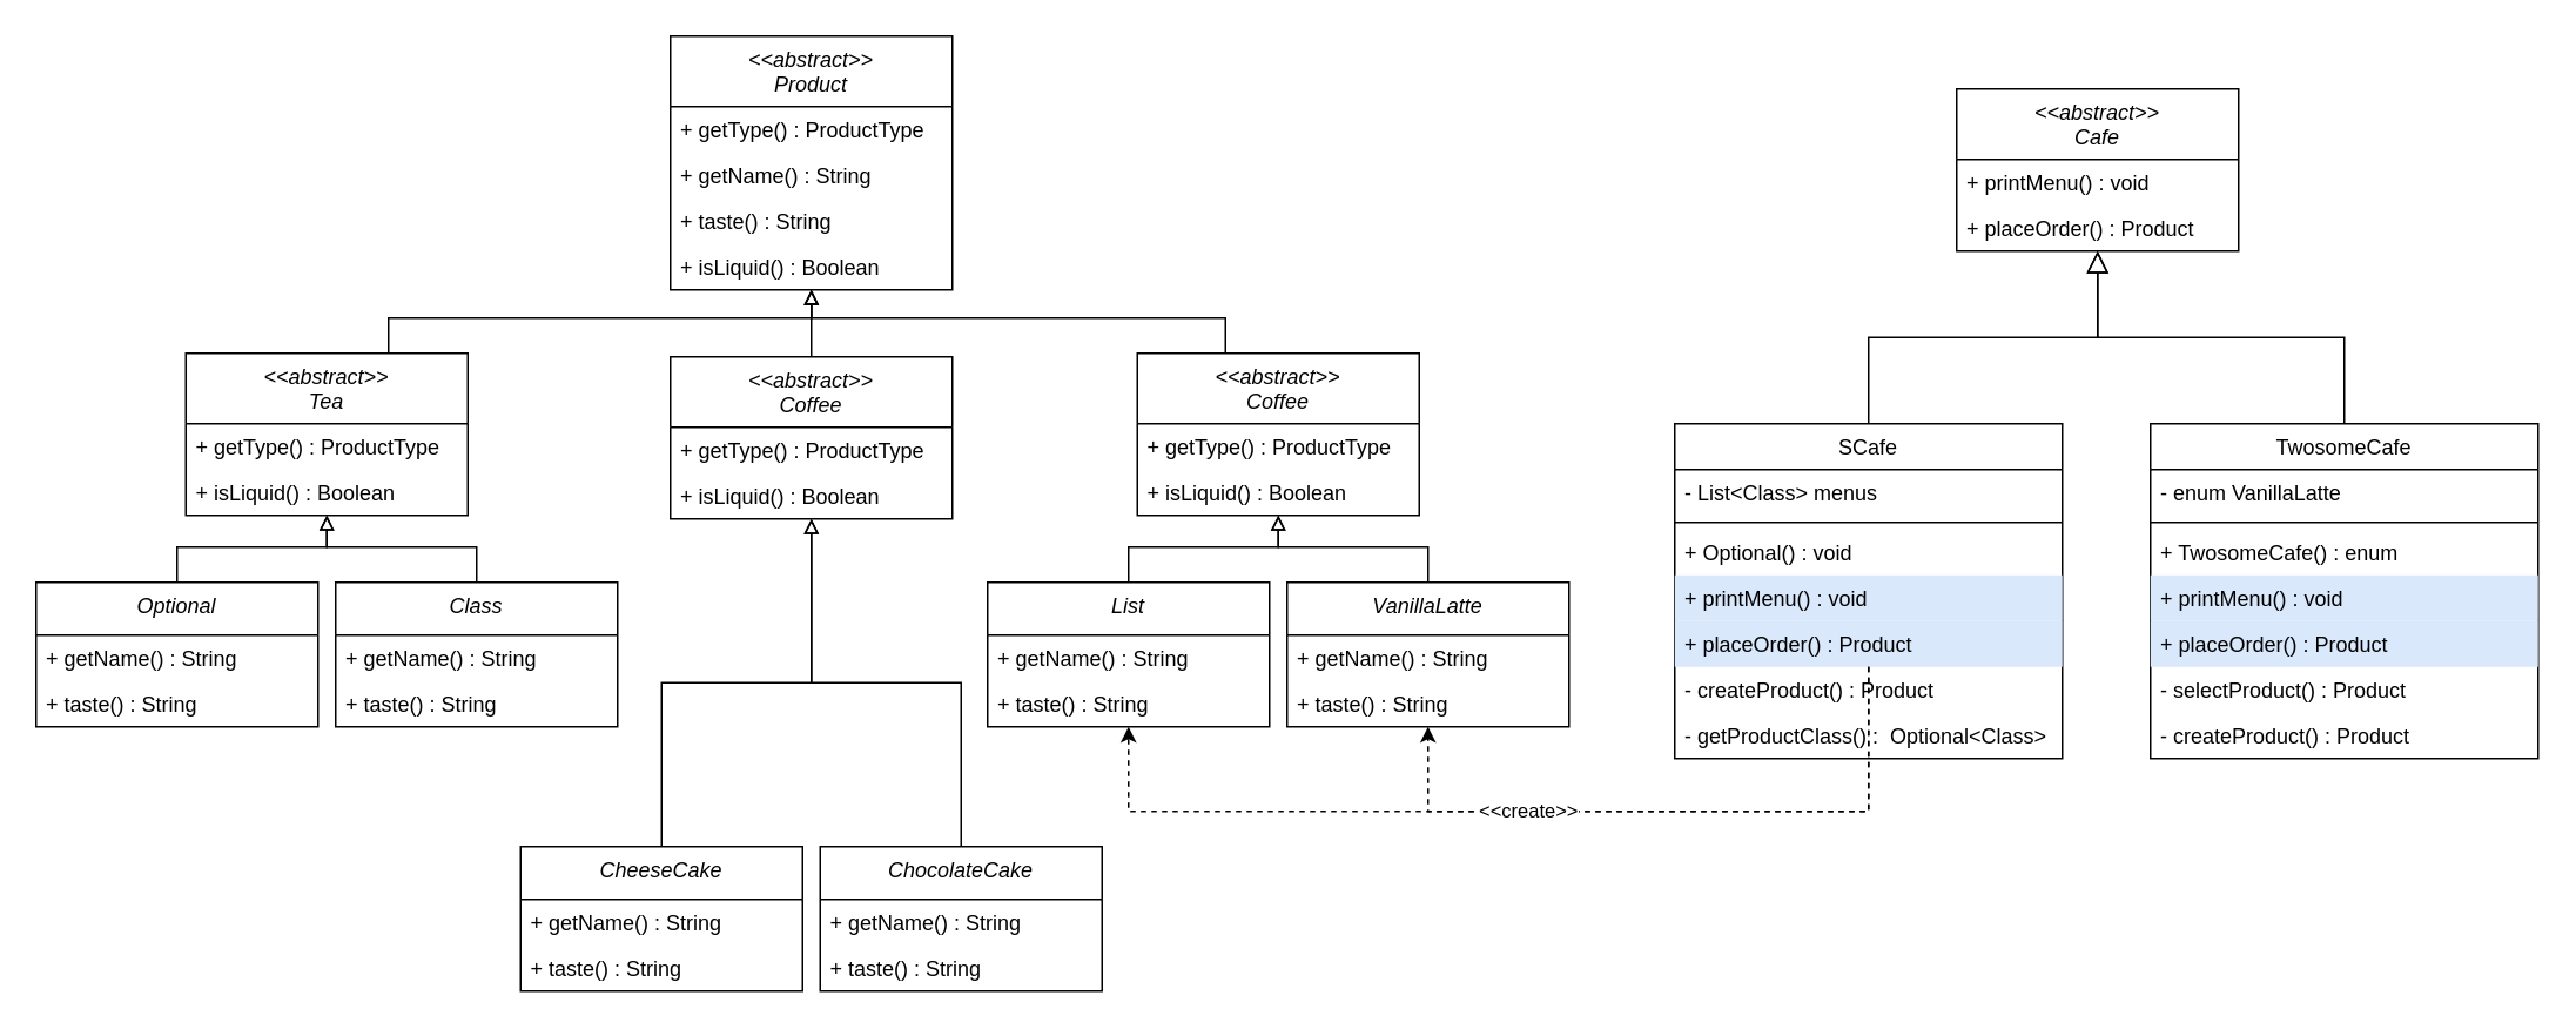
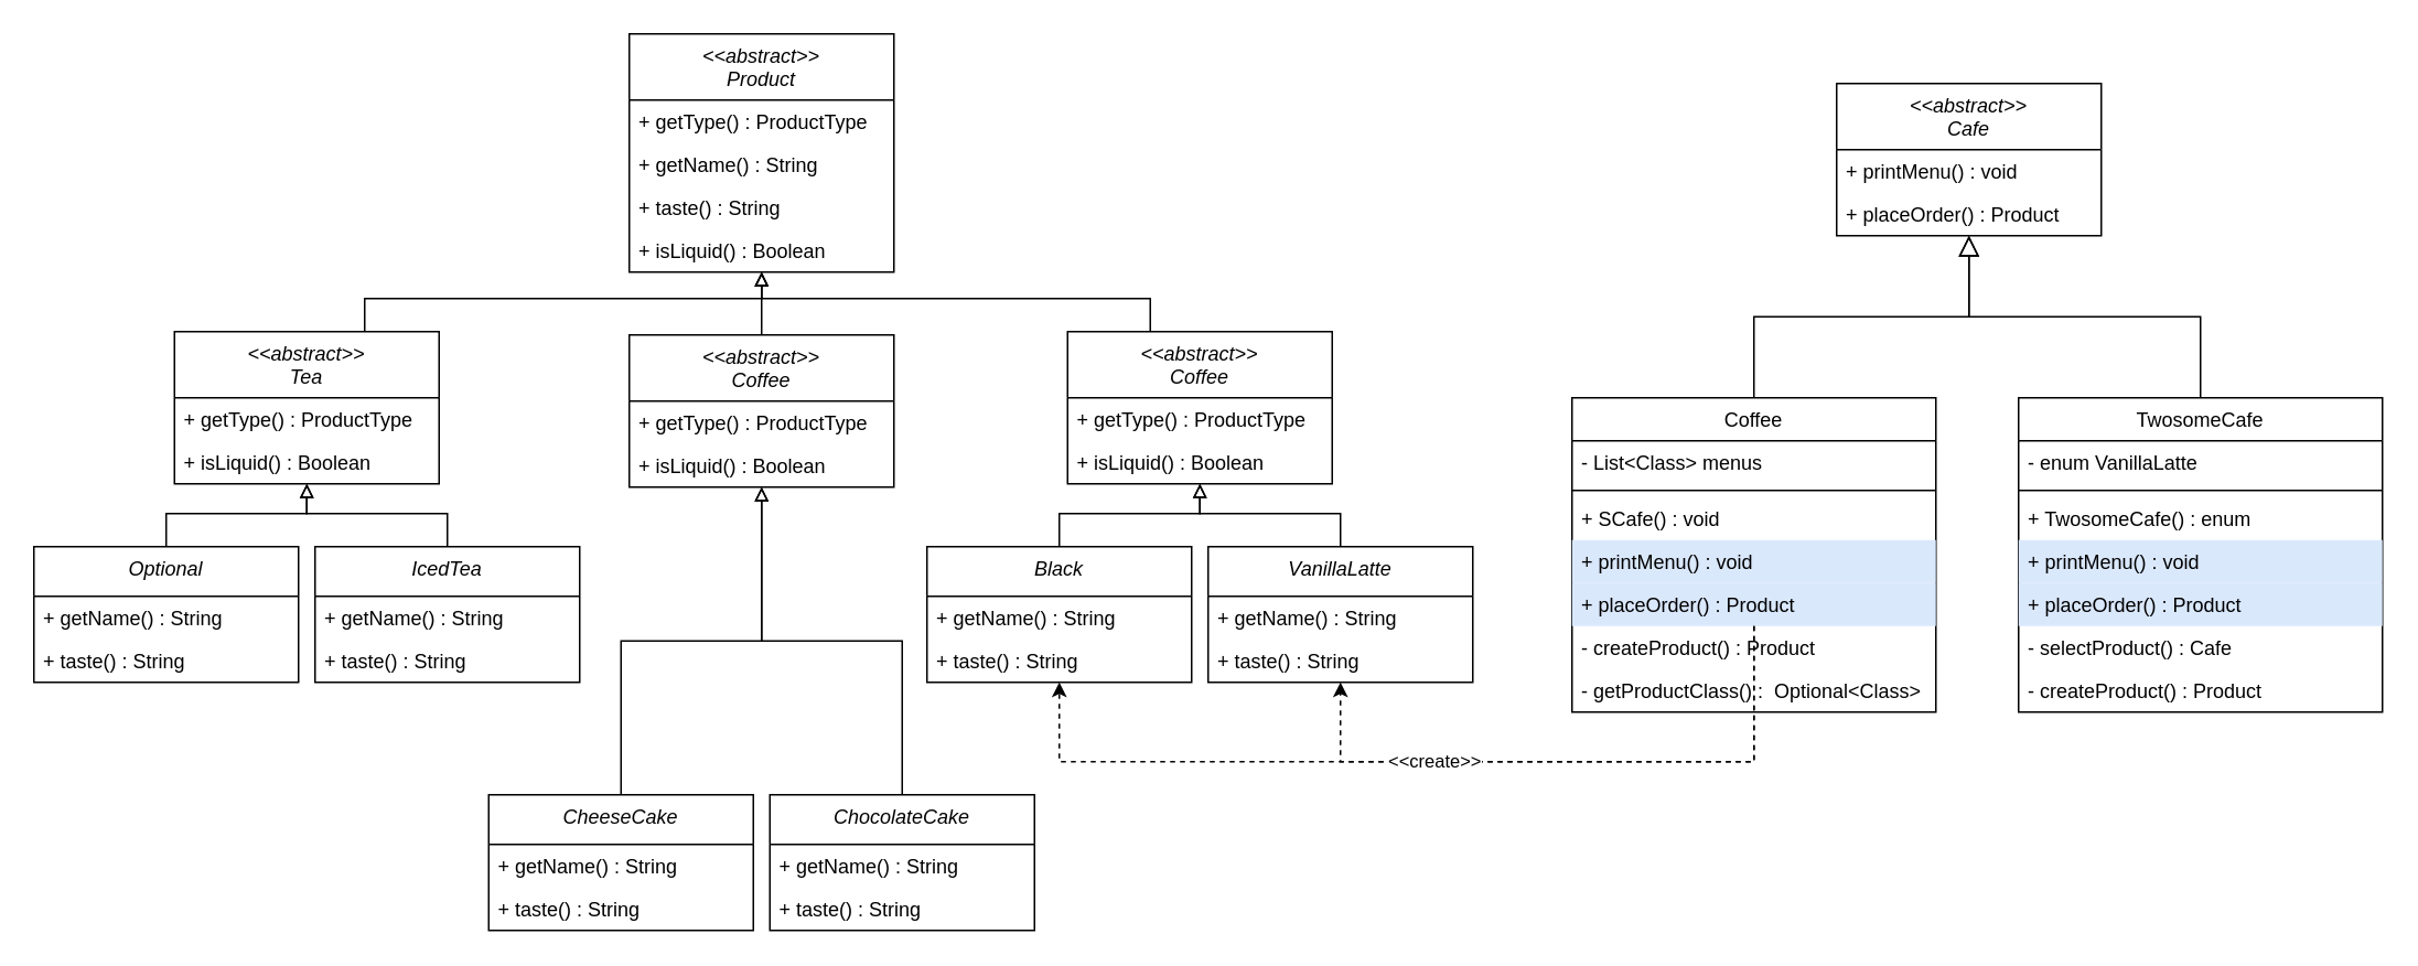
- <mxCell id="5" value="SCafe" style="swimlane;fontStyle=0;align=center;verticalAlign=top;childLayout=stackLayout;horizontal=1;startSize=26;horizontalStack=0;resizeParent=1;resizeLast=0;collapsible=1;marginBottom=0;rounded=0;shadow=0;strokeWidth=1;" parent="1" vertex="1"><mxGeometry x="950" y="240" width="220" height="190" as="geometry"><mxRectangle x="130" y="380" width="160" height="26" as="alternateBounds" /></mxGeometry></mxCell>
+ <mxCell id="5" value="Coffee" style="swimlane;fontStyle=0;align=center;verticalAlign=top;childLayout=stackLayout;horizontal=1;startSize=26;horizontalStack=0;resizeParent=1;resizeLast=0;collapsible=1;marginBottom=0;rounded=0;shadow=0;strokeWidth=1;" parent="1" vertex="1"><mxGeometry x="950" y="240" width="220" height="190" as="geometry"><mxRectangle x="130" y="380" width="160" height="26" as="alternateBounds" /></mxGeometry></mxCell>
- <mxCell id="8" value="+ Optional() : void" style="text;align=left;verticalAlign=top;spacingLeft=4;spacingRight=4;overflow=hidden;rotatable=0;points=[[0,0.5],[1,0.5]];portConstraint=eastwest;" parent="5" vertex="1"><mxGeometry y="60" width="220" height="26" as="geometry" /></mxCell>
+ <mxCell id="8" value="+ SCafe() : void" style="text;align=left;verticalAlign=top;spacingLeft=4;spacingRight=4;overflow=hidden;rotatable=0;points=[[0,0.5],[1,0.5]];portConstraint=eastwest;" parent="5" vertex="1"><mxGeometry y="60" width="220" height="26" as="geometry" /></mxCell>
- <mxCell id="45" value="Class" style="swimlane;fontStyle=2;align=center;verticalAlign=top;childLayout=stackLayout;horizontal=1;startSize=30;horizontalStack=0;resizeParent=1;resizeLast=0;collapsible=1;marginBottom=0;rounded=0;shadow=0;strokeWidth=1;" vertex="1" parent="1"><mxGeometry x="190" y="330" width="160" height="82" as="geometry"><mxRectangle x="230" y="140" width="160" height="26" as="alternateBounds" /></mxGeometry></mxCell>
+ <mxCell id="45" value="IcedTea" style="swimlane;fontStyle=2;align=center;verticalAlign=top;childLayout=stackLayout;horizontal=1;startSize=30;horizontalStack=0;resizeParent=1;resizeLast=0;collapsible=1;marginBottom=0;rounded=0;shadow=0;strokeWidth=1;" vertex="1" parent="1"><mxGeometry x="190" y="330" width="160" height="82" as="geometry"><mxRectangle x="230" y="140" width="160" height="26" as="alternateBounds" /></mxGeometry></mxCell>
- <mxCell id="57" value="List" style="swimlane;fontStyle=2;align=center;verticalAlign=top;childLayout=stackLayout;horizontal=1;startSize=30;horizontalStack=0;resizeParent=1;resizeLast=0;collapsible=1;marginBottom=0;rounded=0;shadow=0;strokeWidth=1;" vertex="1" parent="1"><mxGeometry x="560" y="330" width="160" height="82" as="geometry"><mxRectangle x="230" y="140" width="160" height="26" as="alternateBounds" /></mxGeometry></mxCell>
+ <mxCell id="57" value="Black" style="swimlane;fontStyle=2;align=center;verticalAlign=top;childLayout=stackLayout;horizontal=1;startSize=30;horizontalStack=0;resizeParent=1;resizeLast=0;collapsible=1;marginBottom=0;rounded=0;shadow=0;strokeWidth=1;" vertex="1" parent="1"><mxGeometry x="560" y="330" width="160" height="82" as="geometry"><mxRectangle x="230" y="140" width="160" height="26" as="alternateBounds" /></mxGeometry></mxCell>
- <mxCell id="21" value="- selectProduct() : Product" style="text;align=left;verticalAlign=top;spacingLeft=4;spacingRight=4;overflow=hidden;rotatable=0;points=[[0,0.5],[1,0.5]];portConstraint=eastwest;shadow=0;strokeColor=none;fillColor=none;" vertex="1" parent="15"><mxGeometry y="138" width="220" height="26" as="geometry" /></mxCell>
+ <mxCell id="21" value="- selectProduct() : Cafe" style="text;align=left;verticalAlign=top;spacingLeft=4;spacingRight=4;overflow=hidden;rotatable=0;points=[[0,0.5],[1,0.5]];portConstraint=eastwest;shadow=0;strokeColor=none;fillColor=none;" vertex="1" parent="15"><mxGeometry y="138" width="220" height="26" as="geometry" /></mxCell>
